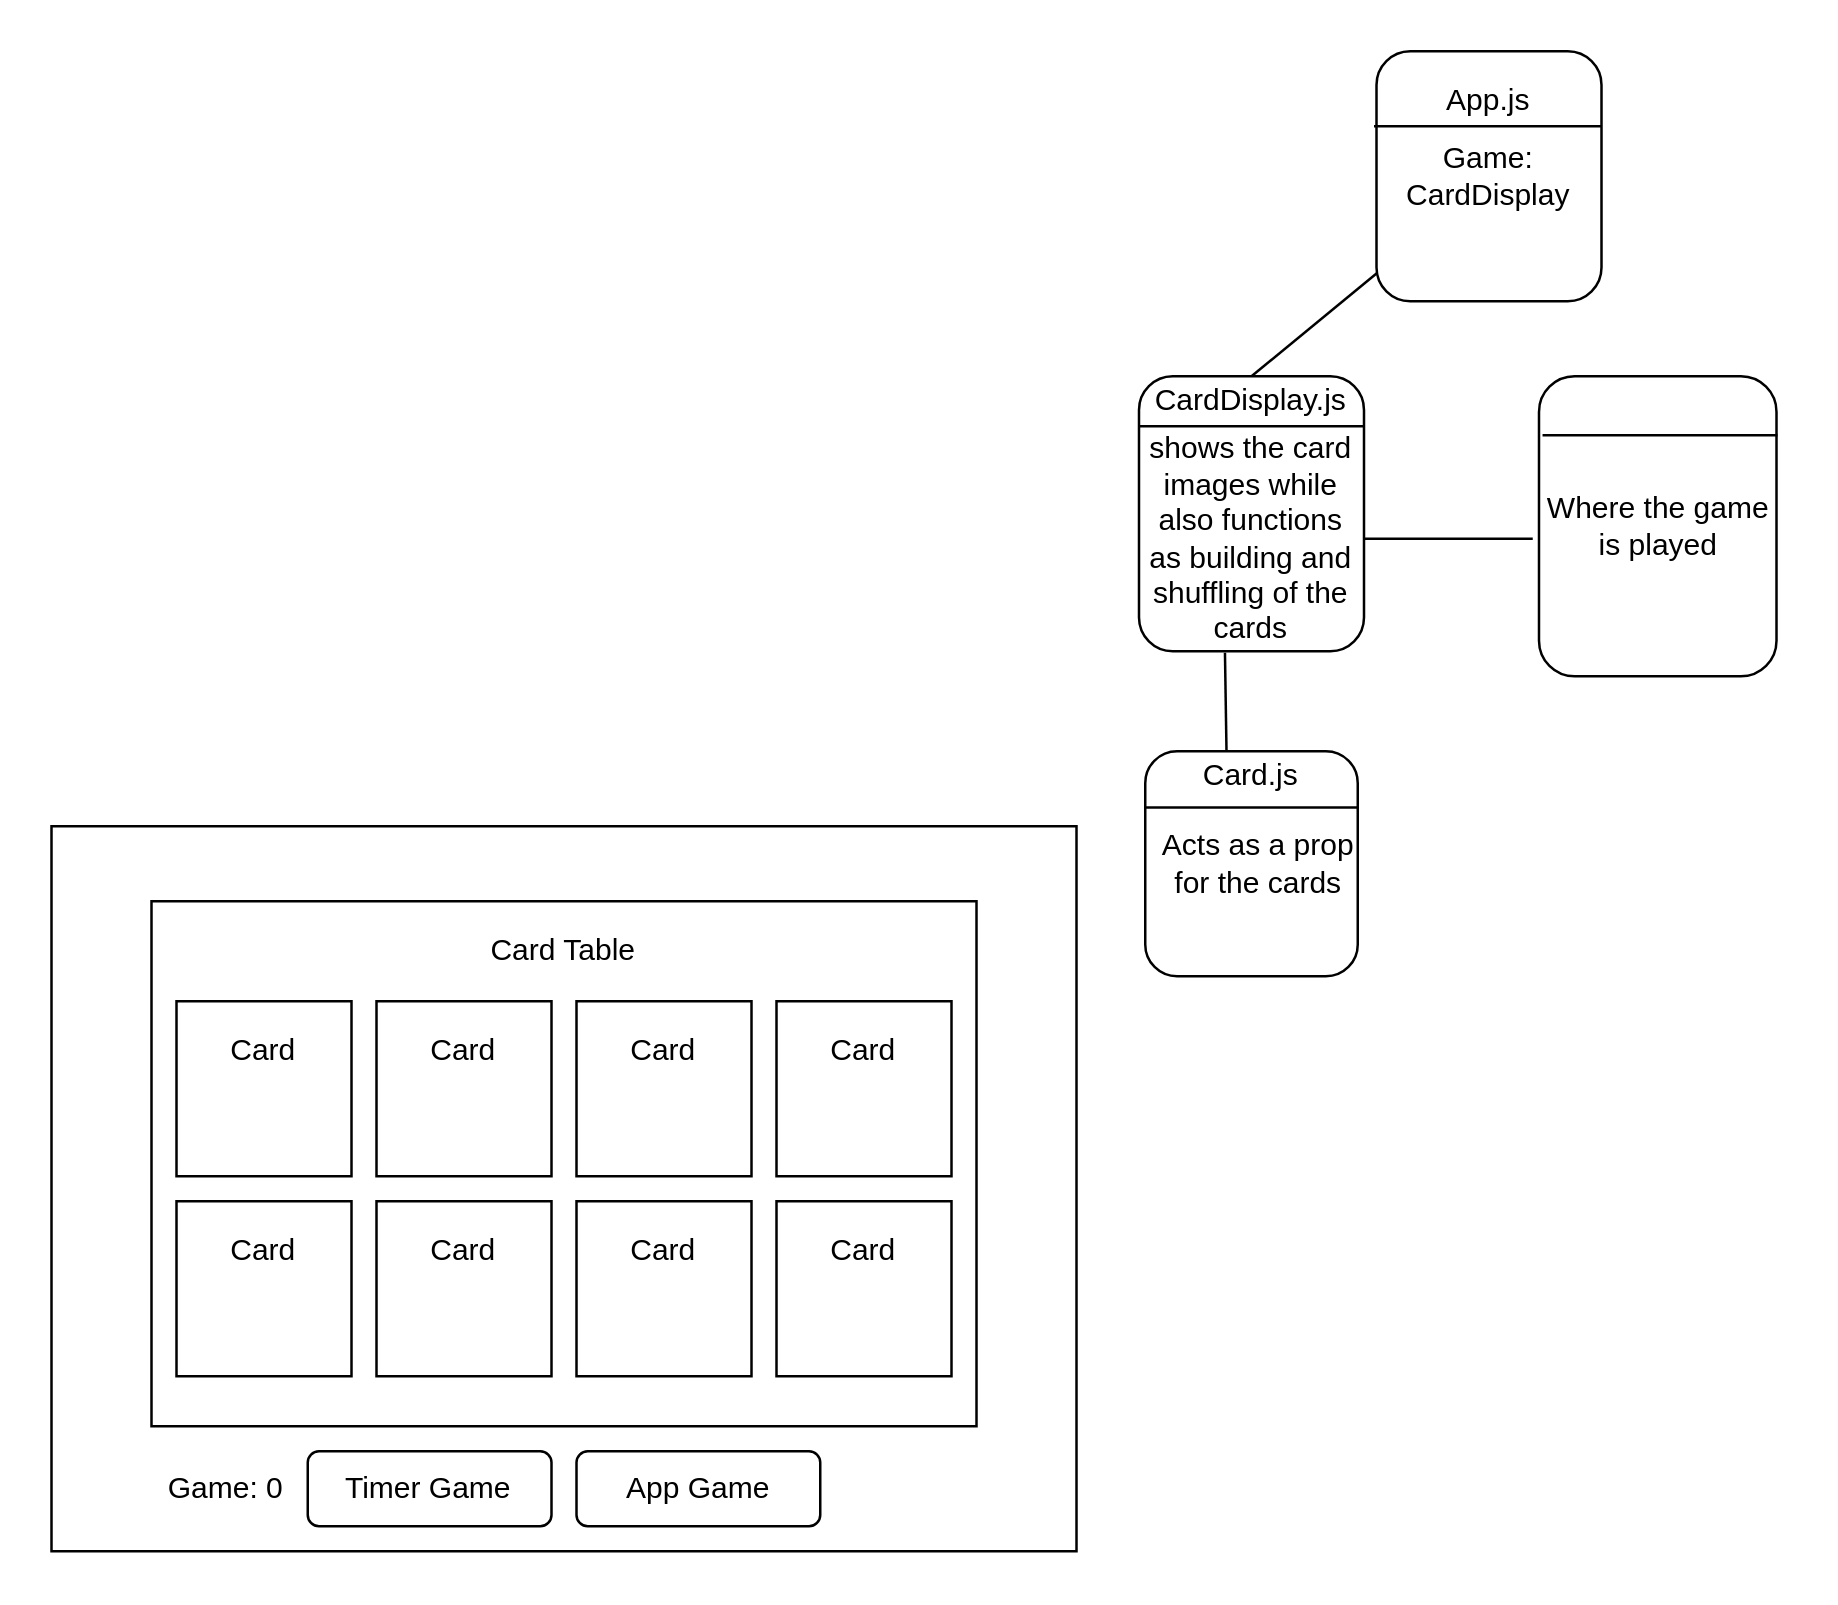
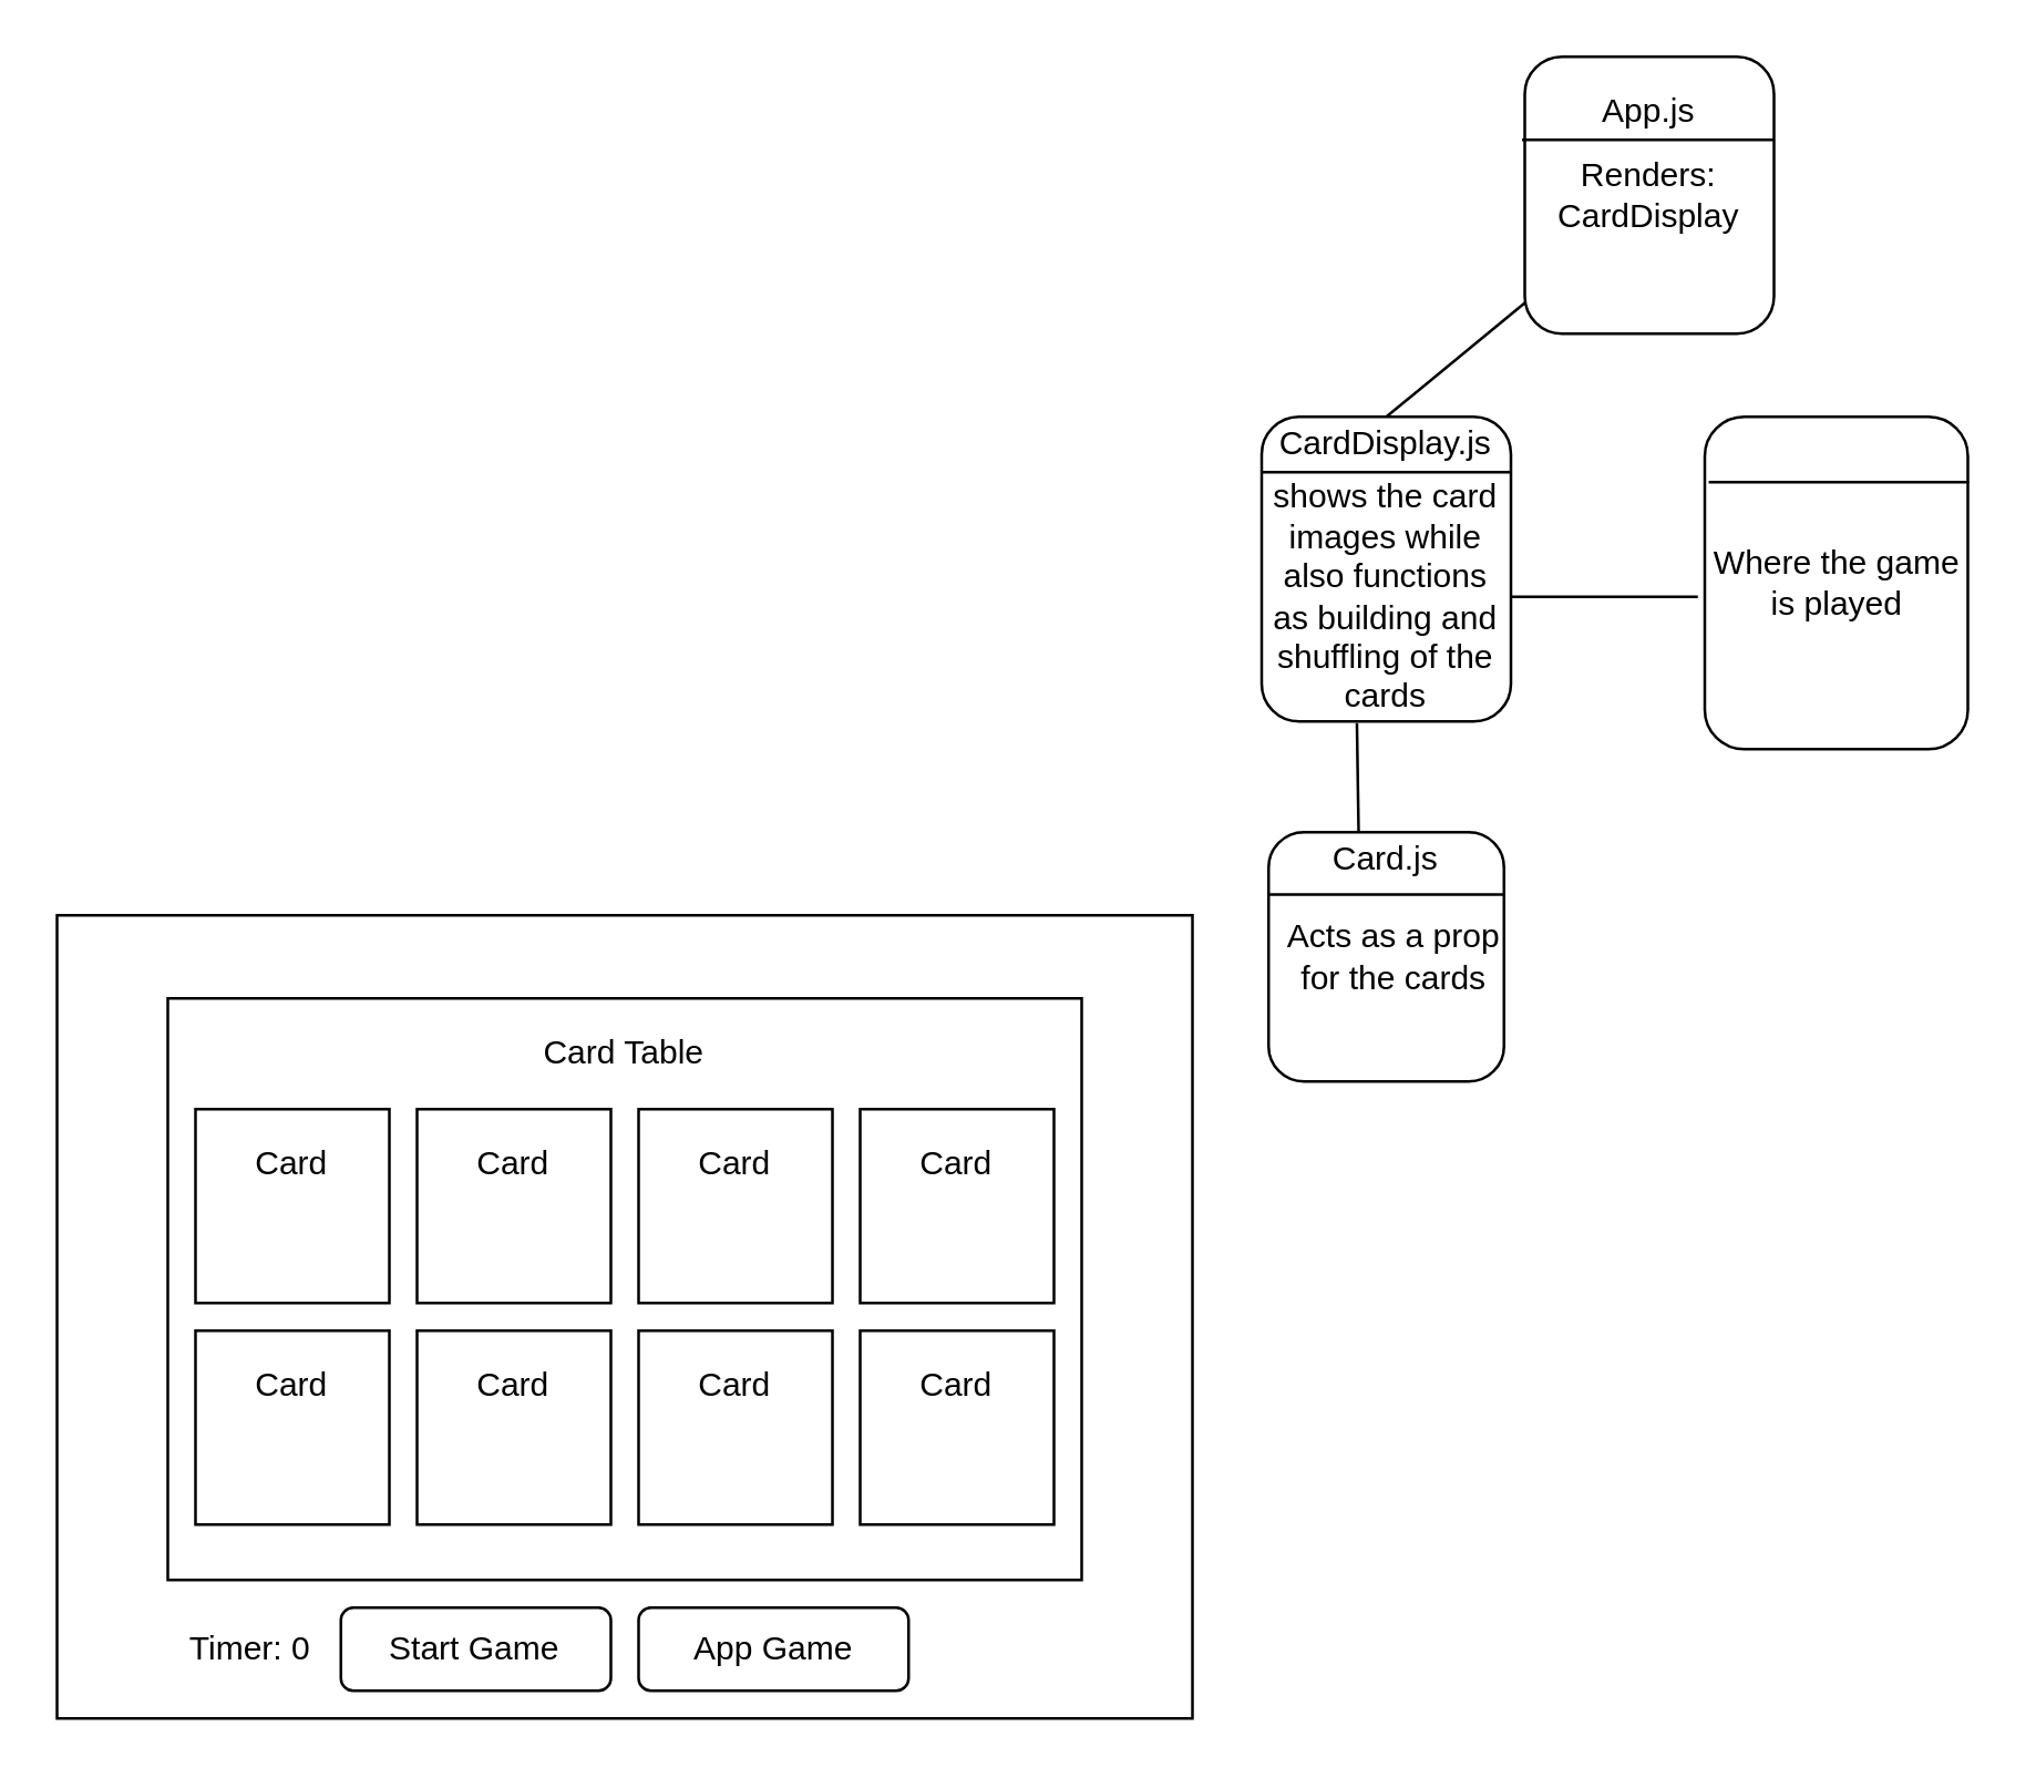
- <mxCell id="5" value="Game:&lt;br&gt;CardDisplay" style="text;html=1;strokeColor=none;fillColor=none;align=center;verticalAlign=middle;whiteSpace=wrap;rounded=0;" vertex="1" parent="1"><mxGeometry x="545" y="60" width="100" height="20" as="geometry" /></mxCell>
+ <mxCell id="5" value="Renders:&lt;br&gt;CardDisplay" style="text;html=1;strokeColor=none;fillColor=none;align=center;verticalAlign=middle;whiteSpace=wrap;rounded=0;" vertex="1" parent="1"><mxGeometry x="545" y="60" width="100" height="20" as="geometry" /></mxCell>
- <mxCell id="41" value="Game: 0" style="text;html=1;strokeColor=none;fillColor=none;align=center;verticalAlign=middle;whiteSpace=wrap;rounded=0;" vertex="1" parent="1"><mxGeometry x="60" y="585" width="60" height="20" as="geometry" /></mxCell>
+ <mxCell id="41" value="Timer: 0" style="text;html=1;strokeColor=none;fillColor=none;align=center;verticalAlign=middle;whiteSpace=wrap;rounded=0;" vertex="1" parent="1"><mxGeometry x="60" y="585" width="60" height="20" as="geometry" /></mxCell>
- <mxCell id="40" value="Timer Game" style="text;html=1;strokeColor=none;fillColor=none;align=center;verticalAlign=middle;whiteSpace=wrap;rounded=0;" vertex="1" parent="1"><mxGeometry x="131.25" y="585" width="80" height="20" as="geometry" /></mxCell>
+ <mxCell id="40" value="Start Game" style="text;html=1;strokeColor=none;fillColor=none;align=center;verticalAlign=middle;whiteSpace=wrap;rounded=0;" vertex="1" parent="1"><mxGeometry x="131.25" y="585" width="80" height="20" as="geometry" /></mxCell>
